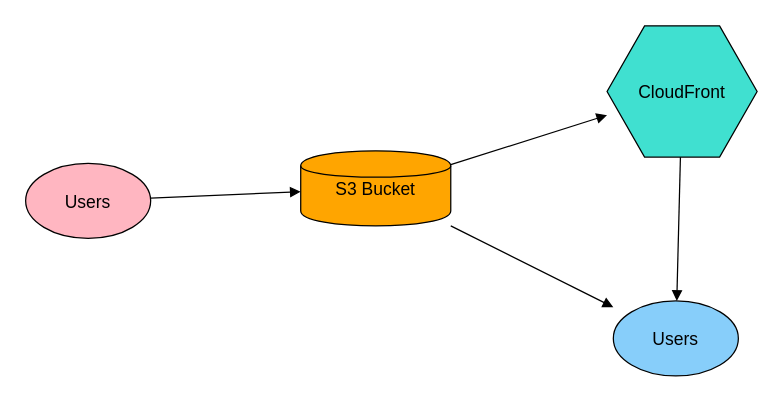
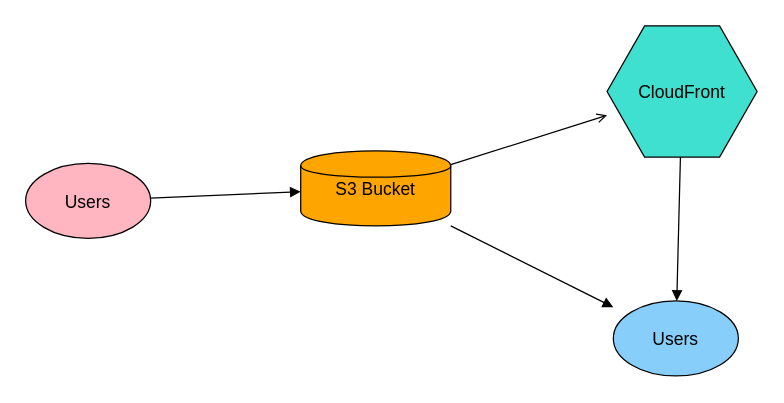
- <mxCell id="7" style="endArrow=block;strokeColor=#000000;" edge="1" parent="1" source="3" target="4"><mxGeometry relative="1" as="geometry" /></mxCell>
+ <mxCell id="7" style="endArrow=open;strokeColor=#000000;" edge="1" parent="1" source="3" target="4"><mxGeometry relative="1" as="geometry" /></mxCell>
